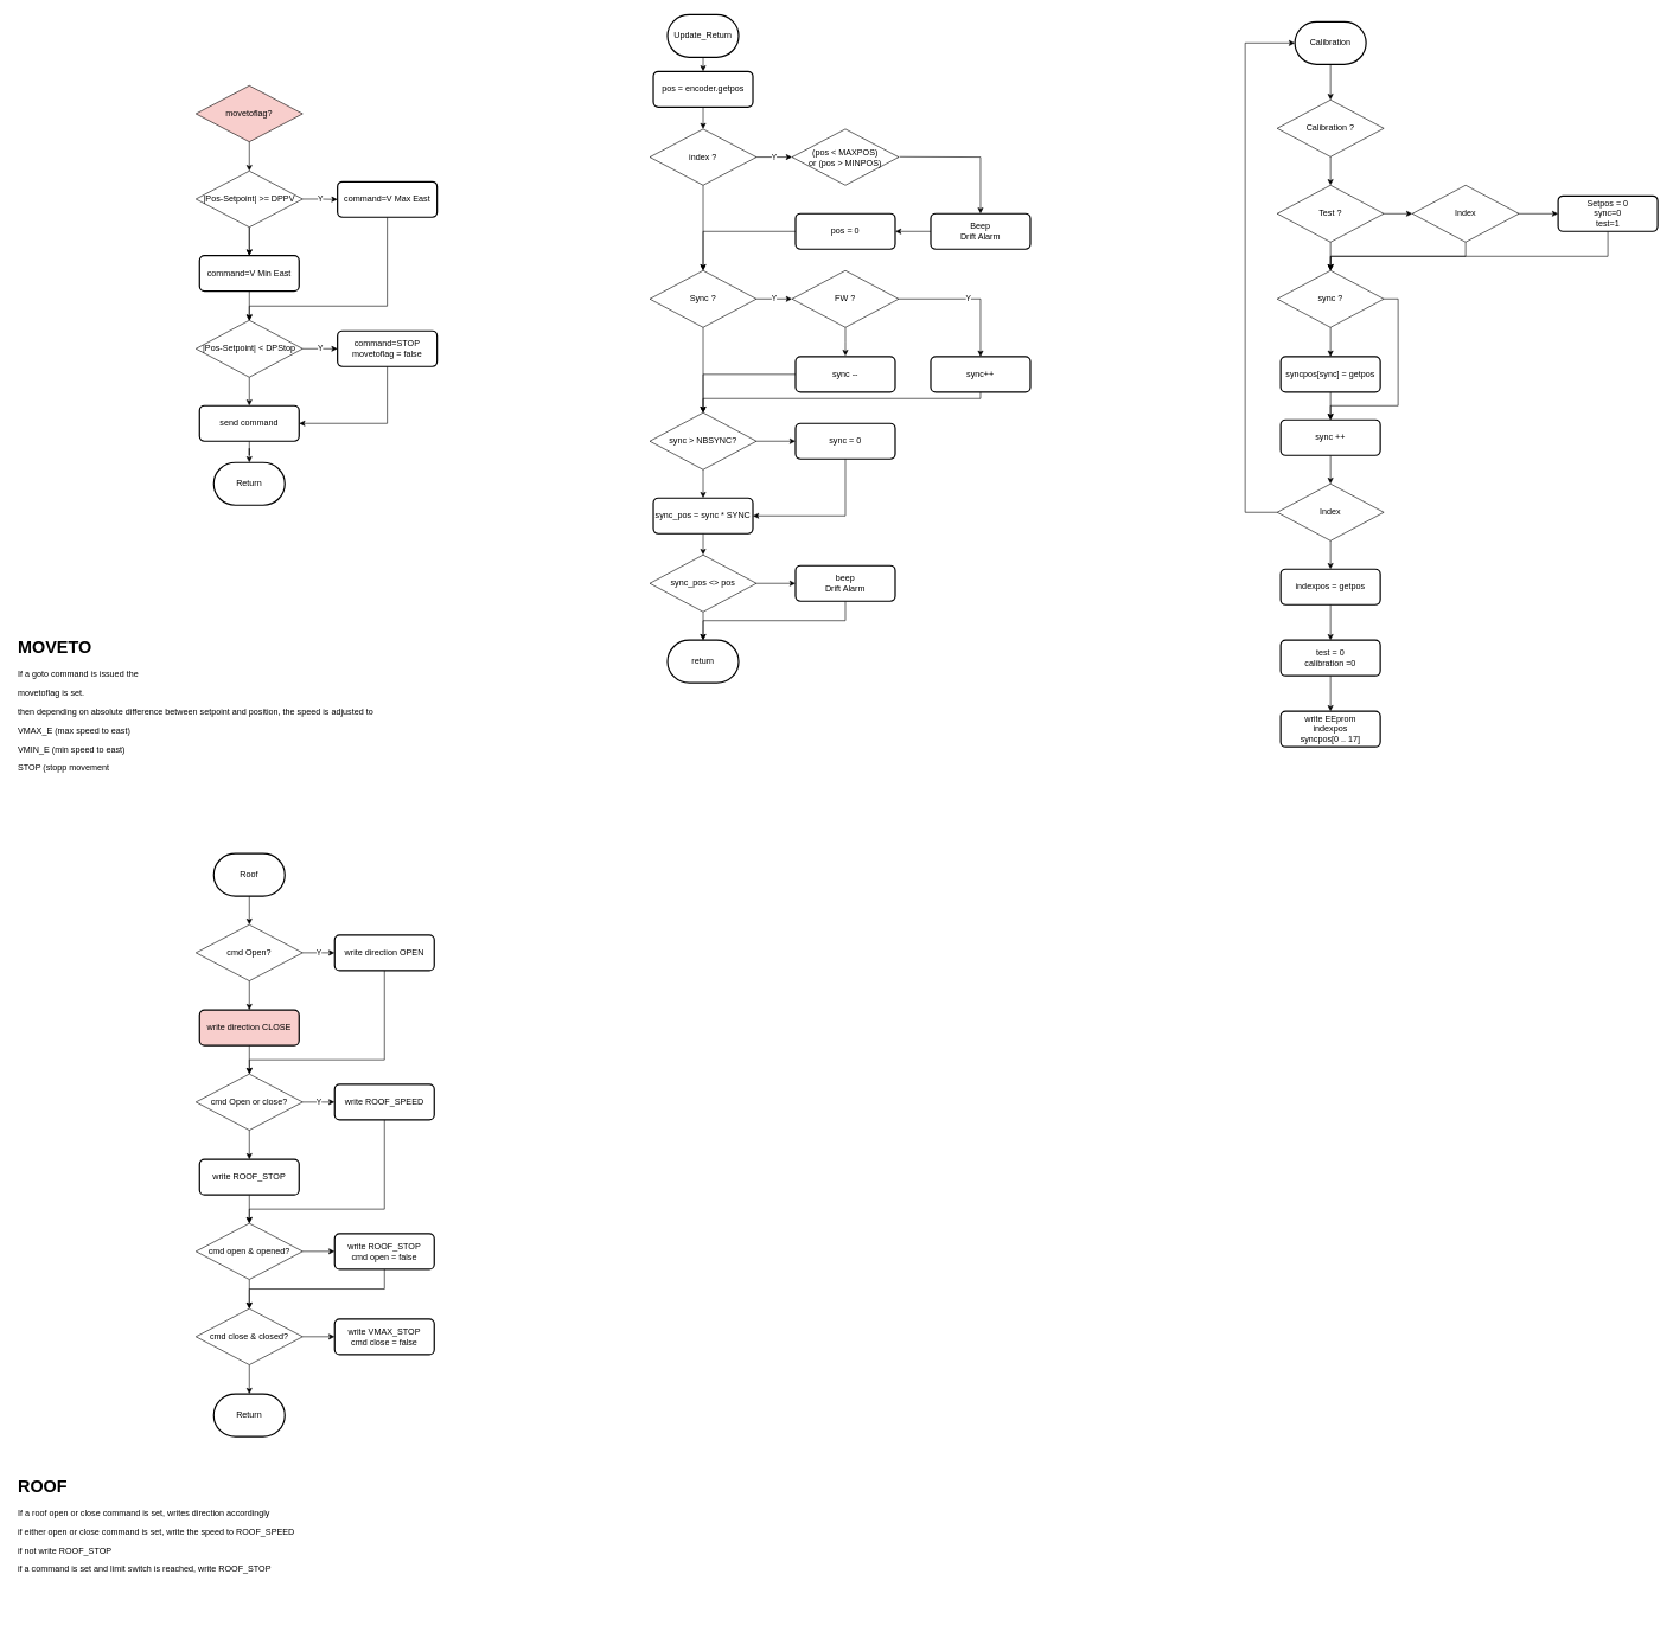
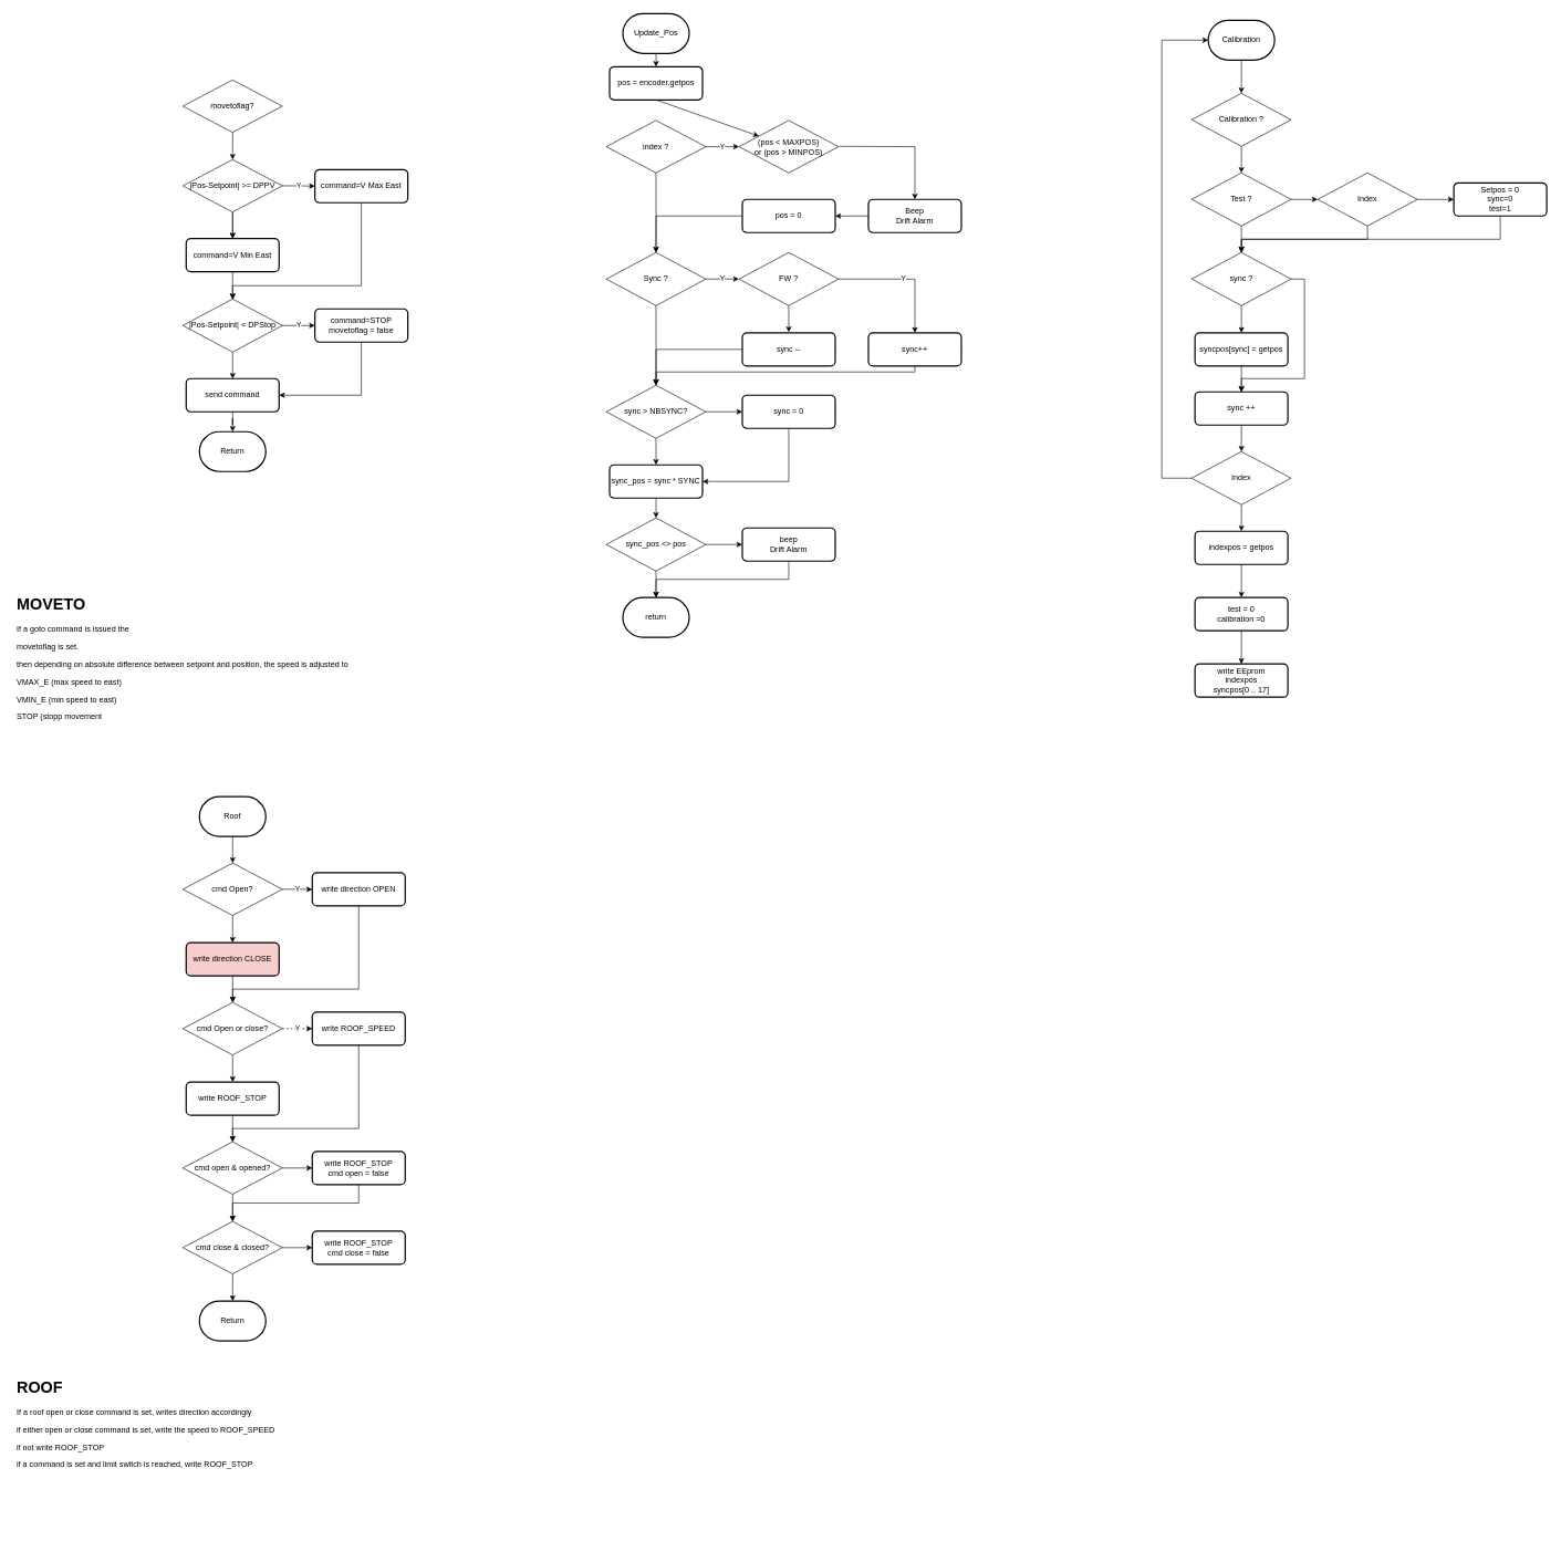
- <mxCell id="2" value="Update_Return" style="strokeWidth=2;html=1;shape=mxgraph.flowchart.terminator;whiteSpace=wrap;" parent="1" vertex="1"><mxGeometry x="938" y="20" width="100" height="60" as="geometry" /></mxCell>
+ <mxCell id="2" value="Update_Pos" style="strokeWidth=2;html=1;shape=mxgraph.flowchart.terminator;whiteSpace=wrap;" parent="1" vertex="1"><mxGeometry x="938" y="20" width="100" height="60" as="geometry" /></mxCell>
- <mxCell id="81" value="movetoflag?" style="rhombus;whiteSpace=wrap;html=1;fillColor=#f8cecc;" parent="1" vertex="1"><mxGeometry x="275" y="120" width="150" height="79" as="geometry" /></mxCell>
+ <mxCell id="81" value="movetoflag?" style="rhombus;whiteSpace=wrap;html=1;" parent="1" vertex="1"><mxGeometry x="275" y="120" width="150" height="79" as="geometry" /></mxCell>
- <mxCell id="8" value="" style="endArrow=classic;html=1;entryX=0.5;entryY=0;entryDx=0;entryDy=0;exitX=0.5;exitY=1;exitDx=0;exitDy=0;" parent="1" source="3" target="5" edge="1"><mxGeometry width="50" height="50" relative="1" as="geometry"><mxPoint x="948" y="310" as="sourcePoint" /><mxPoint x="998" y="260" as="targetPoint" /></mxGeometry></mxCell>
+ <mxCell id="8" value="" style="endArrow=classic;html=1;exitX=0.5;exitY=1;exitDx=0;exitDy=0;" parent="1" source="3" target="10" edge="1"><mxGeometry width="50" height="50" relative="1" as="geometry"><mxPoint x="948" y="310" as="sourcePoint" /><mxPoint x="998" y="260" as="targetPoint" /></mxGeometry></mxCell>
- <mxCell id="96" value="Y" style="edgeStyle=orthogonalEdgeStyle;rounded=0;orthogonalLoop=1;jettySize=auto;html=1;exitX=1;exitY=0.5;exitDx=0;exitDy=0;entryX=0;entryY=0.5;entryDx=0;entryDy=0;" edge="1" parent="1" source="97" target="100"><mxGeometry relative="1" as="geometry" /></mxCell>
+ <mxCell id="96" value="Y" style="edgeStyle=orthogonalEdgeStyle;rounded=0;orthogonalLoop=1;jettySize=auto;html=1;exitX=1;exitY=0.5;exitDx=0;exitDy=0;entryX=0;entryY=0.5;entryDx=0;entryDy=0;dashed=1;" edge="1" parent="1" source="97" target="100"><mxGeometry relative="1" as="geometry" /></mxCell>
- <mxCell id="108" value="write VMAX_STOP&lt;br&gt;cmd close = false" style="rounded=1;whiteSpace=wrap;html=1;absoluteArcSize=1;arcSize=14;strokeWidth=2;" vertex="1" parent="1"><mxGeometry x="470" y="1854.5" width="140" height="50" as="geometry" /></mxCell>
+ <mxCell id="108" value="write ROOF_STOP&lt;br&gt;cmd close = false" style="rounded=1;whiteSpace=wrap;html=1;absoluteArcSize=1;arcSize=14;strokeWidth=2;" vertex="1" parent="1"><mxGeometry x="470" y="1854.5" width="140" height="50" as="geometry" /></mxCell>
